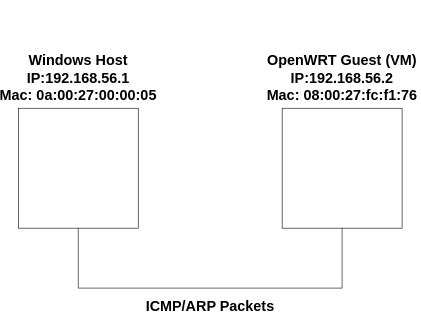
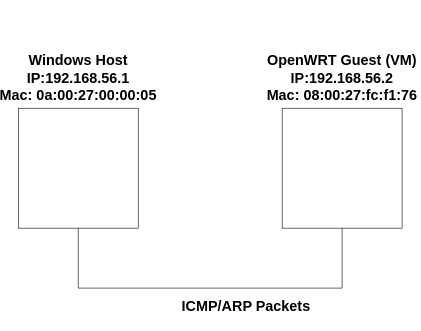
- <mxCell id="7" value="&lt;h1&gt;ICMP/ARP Packets&lt;/h1&gt;" style="text;strokeColor=none;align=center;fillColor=none;html=1;verticalAlign=middle;whiteSpace=wrap;rounded=0;" vertex="1" parent="1"><mxGeometry x="170" y="490" width="360" height="40" as="geometry" /></mxCell>
+ <mxCell id="7" value="&lt;h1&gt;ICMP/ARP Packets&lt;/h1&gt;" style="text;strokeColor=none;align=center;fillColor=none;html=1;verticalAlign=middle;whiteSpace=wrap;rounded=0;" vertex="1" parent="1"><mxGeometry x="230" y="490" width="360" height="40" as="geometry" /></mxCell>
